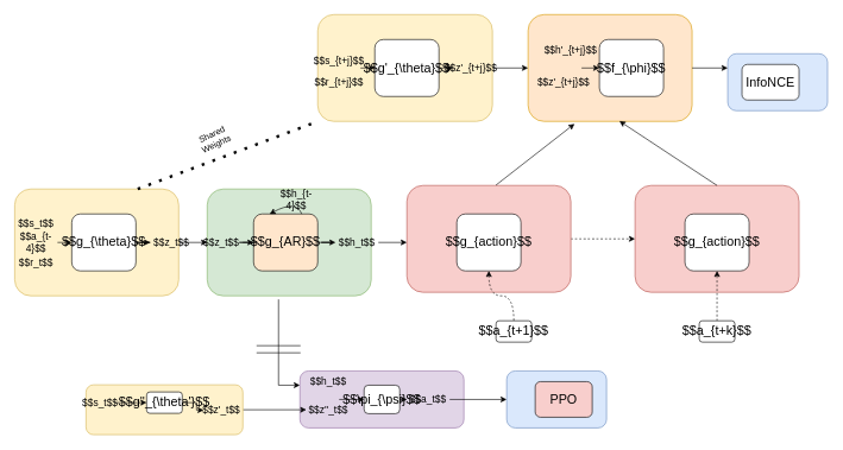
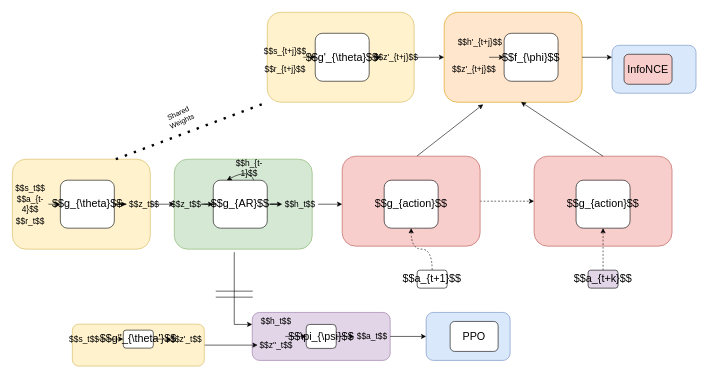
- <mxCell id="54" value="&lt;span style=&quot;font-size: 18px&quot;&gt;InfoNCE&lt;br&gt;&lt;/span&gt;" style="rounded=1;whiteSpace=wrap;html=1;fontSize=14;" parent="1" vertex="1"><mxGeometry x="1040" y="90" width="80" height="50" as="geometry" /></mxCell>
+ <mxCell id="54" value="&lt;span style=&quot;font-size: 18px&quot;&gt;InfoNCE&lt;br&gt;&lt;/span&gt;" style="rounded=1;whiteSpace=wrap;html=1;fontSize=14;fillColor=#f8cecc;" parent="1" vertex="1"><mxGeometry x="1040" y="90" width="80" height="50" as="geometry" /></mxCell>
- <mxCell id="14" value="$$h_{t-4}$$" style="text;html=1;strokeColor=none;fillColor=none;align=center;verticalAlign=middle;whiteSpace=wrap;rounded=0;fontSize=14;" parent="1" vertex="1"><mxGeometry x="385" y="265" width="60" height="30" as="geometry" /></mxCell>
+ <mxCell id="14" value="$$h_{t-1}$$" style="text;html=1;strokeColor=none;fillColor=none;align=center;verticalAlign=middle;whiteSpace=wrap;rounded=0;fontSize=14;" parent="1" vertex="1"><mxGeometry x="385" y="265" width="60" height="30" as="geometry" /></mxCell>
- <mxCell id="13" value="&lt;span style=&quot;font-size: 18px&quot;&gt;$$g_{AR}$$&lt;/span&gt;" style="rounded=1;whiteSpace=wrap;html=1;fontSize=14;fillColor=#ffe6cc;" parent="1" vertex="1"><mxGeometry x="355" y="300" width="90" height="80" as="geometry" /></mxCell>
+ <mxCell id="13" value="&lt;span style=&quot;font-size: 18px&quot;&gt;$$g_{AR}$$&lt;/span&gt;" style="rounded=1;whiteSpace=wrap;html=1;fontSize=14;" parent="1" vertex="1"><mxGeometry x="355" y="300" width="90" height="80" as="geometry" /></mxCell>
- <mxCell id="40" value="&lt;span style=&quot;font-size: 18px;&quot;&gt;$$a_{t+k}$$&lt;/span&gt;" style="rounded=1;whiteSpace=wrap;html=1;fontSize=14;" parent="1" vertex="1"><mxGeometry x="980" y="450" width="50" height="30" as="geometry" /></mxCell>
+ <mxCell id="40" value="&lt;span style=&quot;font-size: 18px;&quot;&gt;$$a_{t+k}$$&lt;/span&gt;" style="rounded=1;whiteSpace=wrap;html=1;fontSize=14;fillColor=#e1d5e7;" parent="1" vertex="1"><mxGeometry x="980" y="450" width="50" height="30" as="geometry" /></mxCell>
- <mxCell id="31" value="$$a_t$$" style="text;html=1;strokeColor=none;fillColor=none;align=center;verticalAlign=middle;whiteSpace=wrap;rounded=0;fontSize=14;" parent="1" vertex="1"><mxGeometry x="570" y="545.5" width="60" height="30" as="geometry" /></mxCell>
+ <mxCell id="31" value="$$a_t$$" style="text;html=1;strokeColor=none;fillColor=none;align=center;verticalAlign=middle;whiteSpace=wrap;rounded=0;fontSize=14;" parent="1" vertex="1"><mxGeometry x="590" y="545.5" width="60" height="30" as="geometry" /></mxCell>
- <mxCell id="58" value="&lt;span style=&quot;font-size: 18px&quot;&gt;PPO&lt;br&gt;&lt;/span&gt;" style="rounded=1;whiteSpace=wrap;html=1;fontSize=14;fillColor=#f8cecc;" parent="1" vertex="1"><mxGeometry x="750" y="535.5" width="80" height="50" as="geometry" /></mxCell>
+ <mxCell id="58" value="&lt;span style=&quot;font-size: 18px&quot;&gt;PPO&lt;br&gt;&lt;/span&gt;" style="rounded=1;whiteSpace=wrap;html=1;fontSize=14;" parent="1" vertex="1"><mxGeometry x="750" y="535.5" width="80" height="50" as="geometry" /></mxCell>
- <mxCell id="67" value="$$z'_t$$" style="text;html=1;strokeColor=none;fillColor=none;align=center;verticalAlign=middle;whiteSpace=wrap;rounded=0;fontSize=14;" vertex="1" parent="1"><mxGeometry x="285" y="560.5" width="50" height="30" as="geometry" /></mxCell>
+ <mxCell id="67" value="$$z'_t$$" style="text;html=1;strokeColor=none;fillColor=none;align=center;verticalAlign=middle;whiteSpace=wrap;rounded=0;fontSize=14;" vertex="1" parent="1"><mxGeometry x="285" y="550.5" width="50" height="30" as="geometry" /></mxCell>
